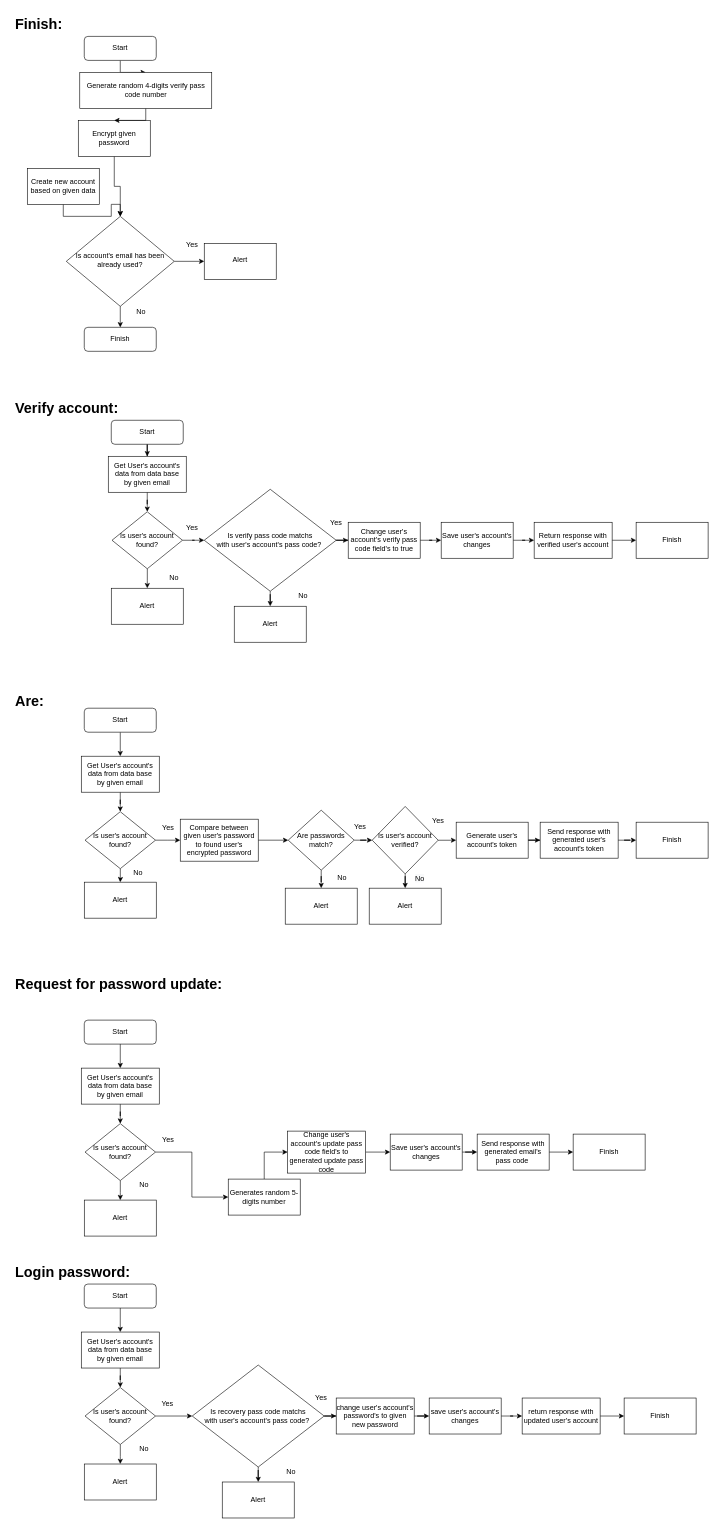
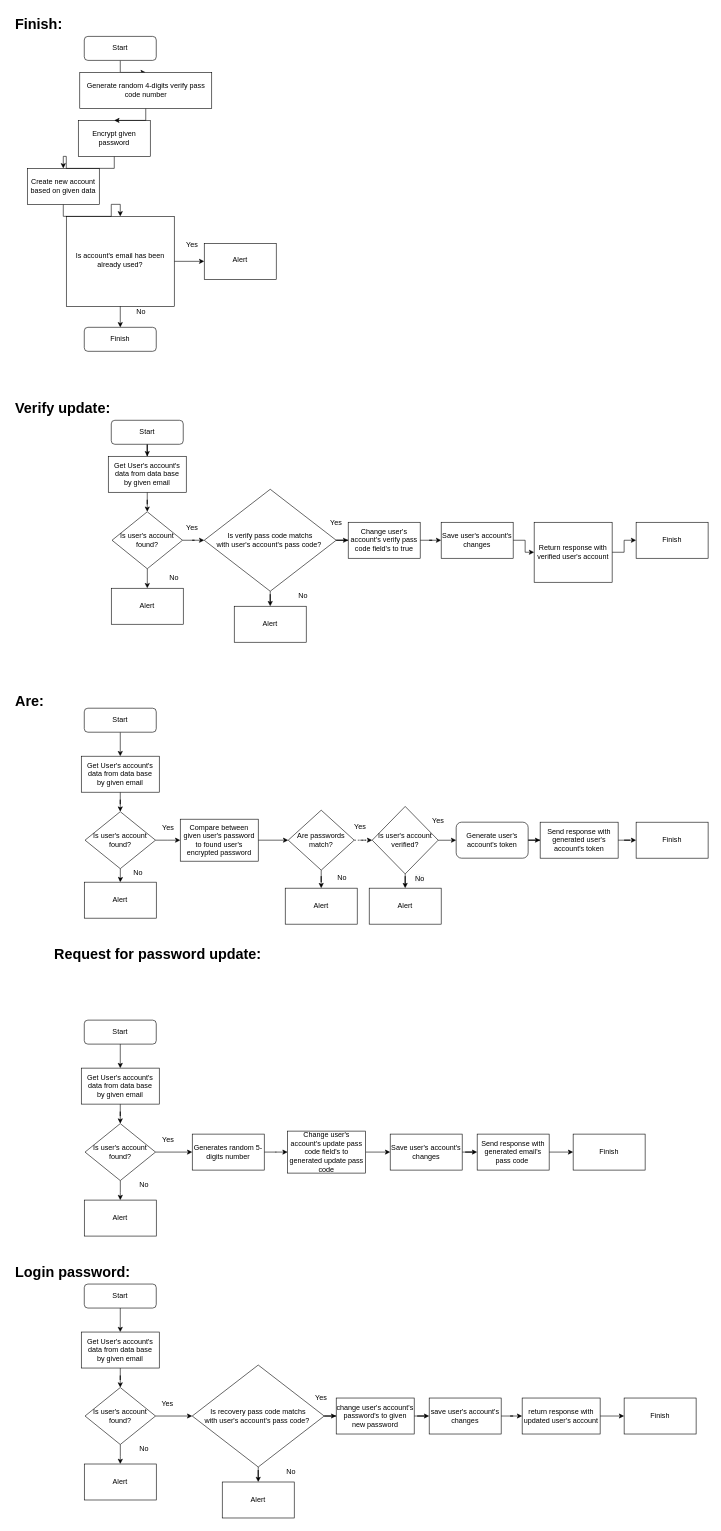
- <mxCell id="14" style="edgeStyle=orthogonalEdgeStyle;rounded=0;orthogonalLoop=1;jettySize=auto;html=1;" edge="1" parent="1" source="15" target="5"><mxGeometry relative="1" as="geometry" /></mxCell>
+ <mxCell id="14" style="edgeStyle=orthogonalEdgeStyle;rounded=0;orthogonalLoop=1;jettySize=auto;html=1;" edge="1" parent="1" source="15" target="11"><mxGeometry relative="1" as="geometry" /></mxCell>
- <mxCell id="5" value="Is account's email has been already used?" style="rhombus;whiteSpace=wrap;html=1;shadow=0;fontFamily=Helvetica;fontSize=12;align=center;strokeWidth=1;spacing=6;spacingTop=-4;" parent="1" vertex="1"><mxGeometry x="110" y="360" width="180" height="150" as="geometry" /></mxCell>
+ <mxCell id="5" value="Is account's email has been already used?" style="whiteSpace=wrap;html=1;shadow=0;fontFamily=Helvetica;fontSize=12;align=center;strokeWidth=1;spacing=6;spacingTop=-4;rounded=0;" parent="1" vertex="1"><mxGeometry x="110" y="360" width="180" height="150" as="geometry" /></mxCell>
- <mxCell id="18" value="&lt;h1&gt;Verify account:&lt;/h1&gt;" style="text;html=1;strokeColor=none;fillColor=none;spacing=5;spacingTop=-20;whiteSpace=wrap;overflow=hidden;rounded=0;" vertex="1" parent="1"><mxGeometry x="20" y="660" width="200" height="50" as="geometry" /></mxCell>
+ <mxCell id="18" value="&lt;h1&gt;Verify update:&lt;/h1&gt;" style="text;html=1;strokeColor=none;fillColor=none;spacing=5;spacingTop=-20;whiteSpace=wrap;overflow=hidden;rounded=0;" vertex="1" parent="1"><mxGeometry x="20" y="660" width="200" height="50" as="geometry" /></mxCell>
- <mxCell id="81" value="Return response with verified user's account" style="rounded=0;whiteSpace=wrap;html=1;" vertex="1" parent="1"><mxGeometry x="890" y="870" width="130" height="60" as="geometry" /></mxCell>
+ <mxCell id="81" value="Return response with verified user's account" style="rounded=0;whiteSpace=wrap;html=1;" vertex="1" parent="1"><mxGeometry x="890" y="870" width="130" height="100" as="geometry" /></mxCell>
- <mxCell id="52" style="edgeStyle=orthogonalEdgeStyle;rounded=0;orthogonalLoop=1;jettySize=auto;html=1;entryX=0;entryY=0.5;entryDx=0;entryDy=0;" edge="1" parent="1" source="53" target="59"><mxGeometry relative="1" as="geometry" /></mxCell>
+ <mxCell id="52" style="edgeStyle=orthogonalEdgeStyle;rounded=0;orthogonalLoop=1;jettySize=auto;html=1;entryX=0;entryY=0.5;entryDx=0;entryDy=0;dashed=1;" edge="1" parent="1" source="53" target="59"><mxGeometry relative="1" as="geometry" /></mxCell>
- <mxCell id="63" value="Generate user's account's token" style="rounded=0;whiteSpace=wrap;html=1;" vertex="1" parent="1"><mxGeometry x="760" y="1370" width="120" height="60" as="geometry" /></mxCell>
+ <mxCell id="63" value="Generate user's account's token" style="whiteSpace=wrap;html=1;rounded=1;" vertex="1" parent="1"><mxGeometry x="760" y="1370" width="120" height="60" as="geometry" /></mxCell>
- <mxCell id="67" value="&lt;h1&gt;Request for password update:&lt;/h1&gt;" style="text;html=1;strokeColor=none;fillColor=none;spacing=5;spacingTop=-20;whiteSpace=wrap;overflow=hidden;rounded=0;" vertex="1" parent="1"><mxGeometry x="20" y="1620" width="370" height="40" as="geometry" /></mxCell>
+ <mxCell id="67" value="&lt;h1&gt;Request for password update:&lt;/h1&gt;" style="text;html=1;strokeColor=none;fillColor=none;spacing=5;spacingTop=-20;whiteSpace=wrap;overflow=hidden;rounded=0;" vertex="1" parent="1"><mxGeometry x="85" y="1570" width="370" height="40" as="geometry" /></mxCell>
- <mxCell id="79" value="Generates random 5- digits number" style="rounded=0;whiteSpace=wrap;html=1;" vertex="1" parent="1"><mxGeometry x="380" y="1965" width="120" height="60" as="geometry" /></mxCell>
+ <mxCell id="79" value="Generates random 5- digits number" style="rounded=0;whiteSpace=wrap;html=1;" vertex="1" parent="1"><mxGeometry x="320" y="1890" width="120" height="60" as="geometry" /></mxCell>
